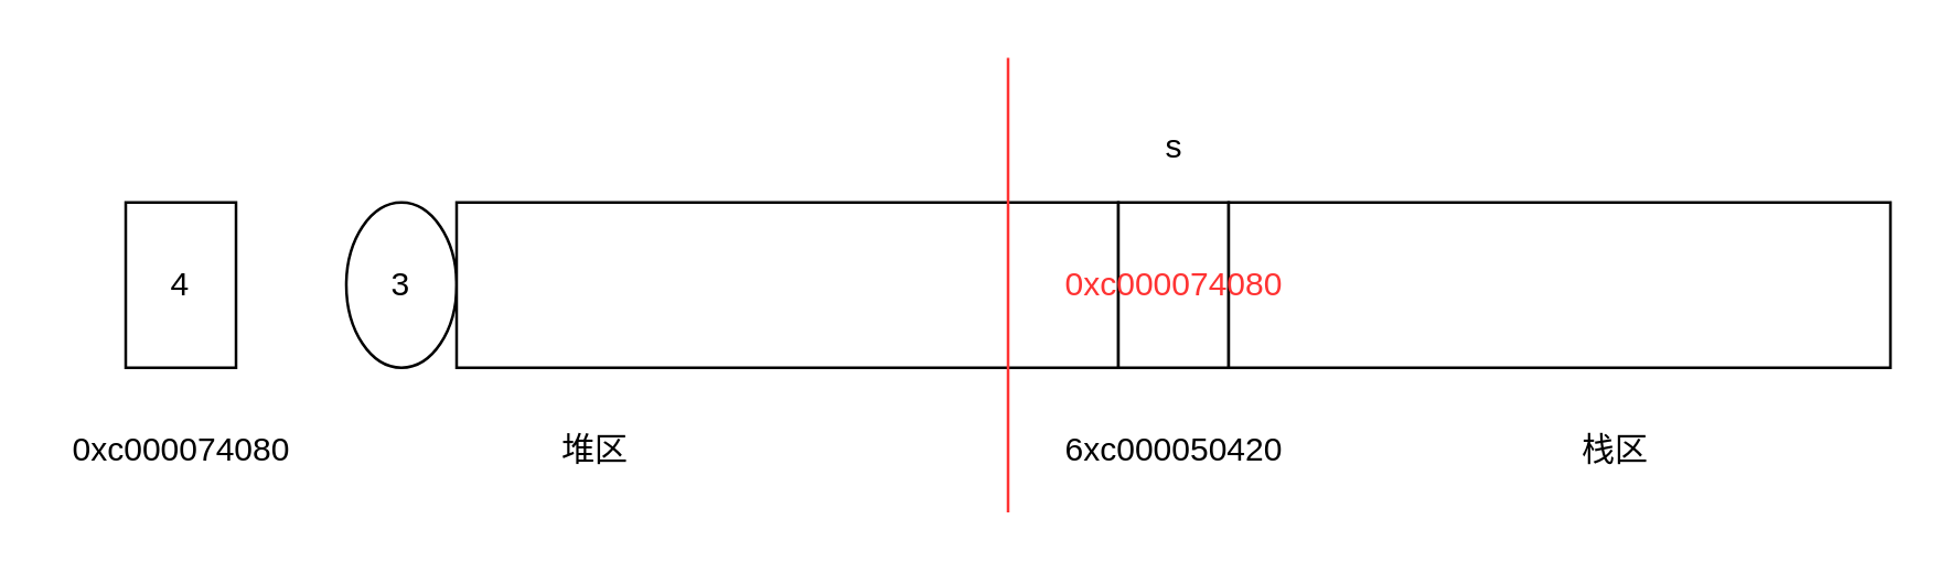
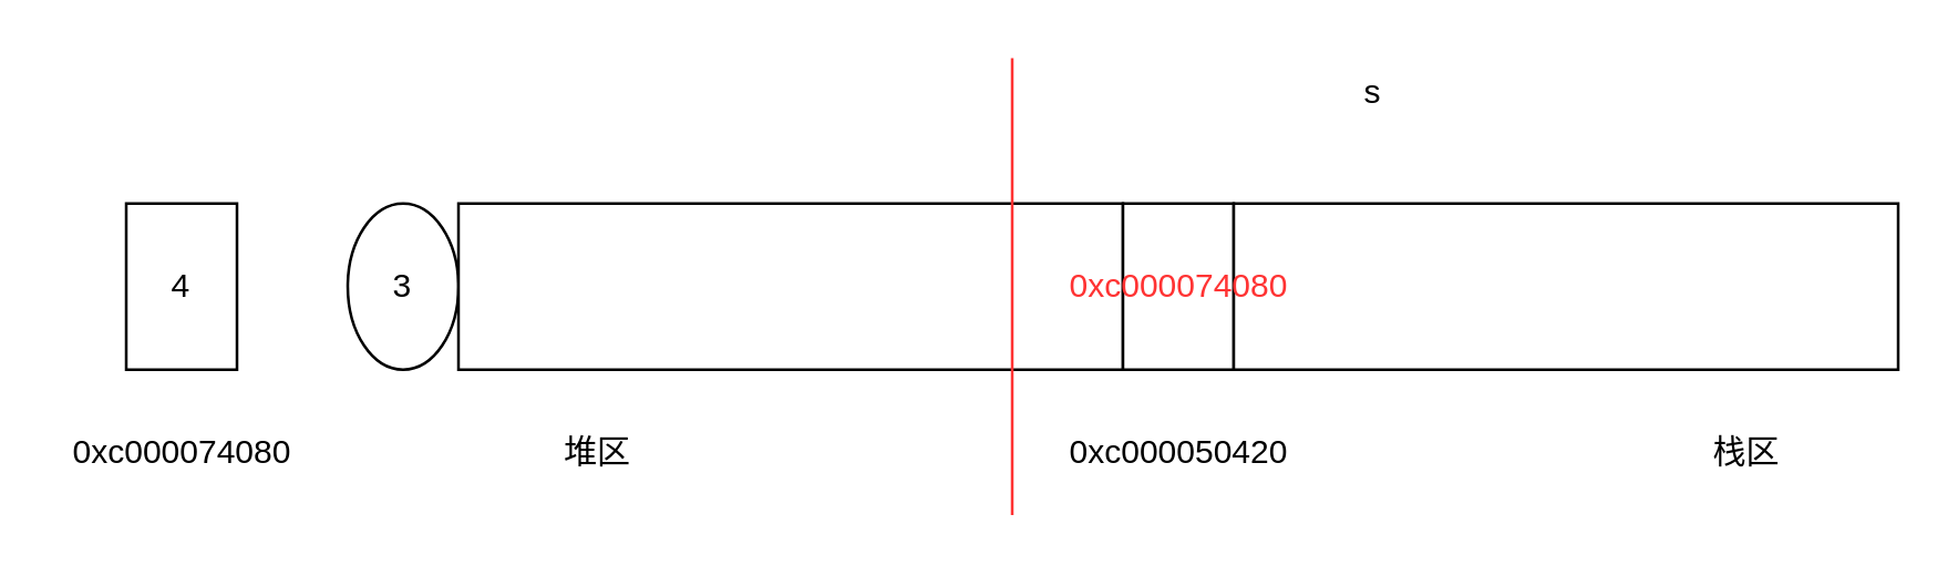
- <mxCell id="13" value="s" style="text;html=1;resizable=0;autosize=1;align=center;verticalAlign=middle;points=[];fillColor=none;strokeColor=none;rounded=0;" vertex="1" parent="1"><mxGeometry x="415" y="43" width="20" height="20" as="geometry" /></mxCell>
+ <mxCell id="13" value="s" style="text;html=1;resizable=0;autosize=1;align=center;verticalAlign=middle;points=[];fillColor=none;strokeColor=none;rounded=0;" vertex="1" parent="1"><mxGeometry x="485" y="23" width="20" height="20" as="geometry" /></mxCell>
- <mxCell id="12" value="6xc000050420" style="text;html=1;resizable=0;autosize=1;align=center;verticalAlign=middle;points=[];fillColor=none;strokeColor=none;rounded=0;" vertex="1" parent="1"><mxGeometry x="380" y="153" width="90" height="20" as="geometry" /></mxCell>
+ <mxCell id="12" value="0xc000050420" style="text;html=1;resizable=0;autosize=1;align=center;verticalAlign=middle;points=[];fillColor=none;strokeColor=none;rounded=0;" vertex="1" parent="1"><mxGeometry x="380" y="153" width="90" height="20" as="geometry" /></mxCell>
- <mxCell id="10" value="栈区" style="text;html=1;resizable=0;autosize=1;align=center;verticalAlign=middle;points=[];fillColor=none;strokeColor=none;rounded=0;" vertex="1" parent="1"><mxGeometry x="565" y="153" width="40" height="20" as="geometry" /></mxCell>
+ <mxCell id="10" value="栈区" style="text;html=1;resizable=0;autosize=1;align=center;verticalAlign=middle;points=[];fillColor=none;strokeColor=none;rounded=0;" vertex="1" parent="1"><mxGeometry x="610" y="153" width="40" height="20" as="geometry" /></mxCell>
